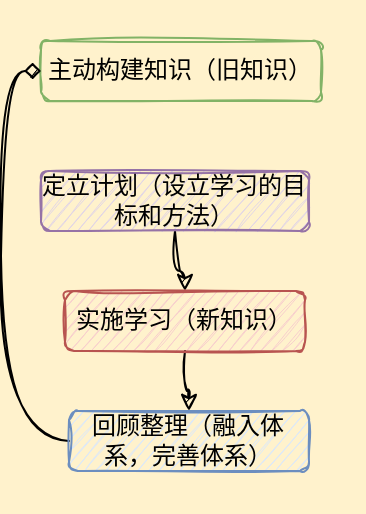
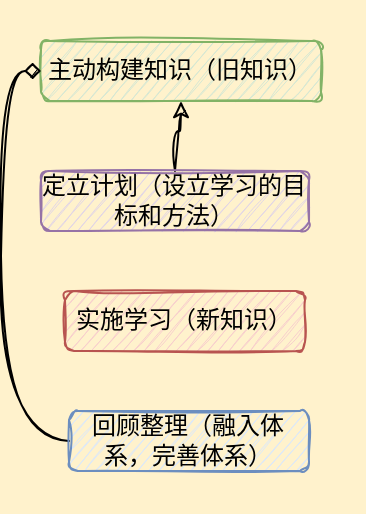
- <mxCell id="2" value="主动构建知识（旧知识）" style="whiteSpace=wrap;html=1;fillColor=#fff2cc;strokeColor=#82b366;sketch=1;rounded=1;" vertex="1" parent="1"><mxGeometry x="20" y="20" width="140" height="30" as="geometry" /></mxCell>
+ <mxCell id="2" value="主动构建知识（旧知识）" style="whiteSpace=wrap;html=1;fillColor=#d5e8d4;strokeColor=#82b366;sketch=1;rounded=1;" vertex="1" parent="1"><mxGeometry x="20" y="20" width="140" height="30" as="geometry" /></mxCell>
- <mxCell id="3" value="" style="edgeStyle=orthogonalEdgeStyle;orthogonalLoop=1;jettySize=auto;html=1;curved=1;sketch=1;" edge="1" parent="1" source="4" target="6"><mxGeometry relative="1" as="geometry" /></mxCell>
+ <mxCell id="3" value="" style="edgeStyle=orthogonalEdgeStyle;orthogonalLoop=1;jettySize=auto;html=1;curved=1;sketch=1;" edge="1" parent="1" source="4" target="2"><mxGeometry relative="1" as="geometry" /></mxCell>
- <mxCell id="5" value="" style="edgeStyle=orthogonalEdgeStyle;orthogonalLoop=1;jettySize=auto;html=1;curved=1;sketch=1;" edge="1" parent="1" source="6" target="8"><mxGeometry relative="1" as="geometry" /></mxCell>
